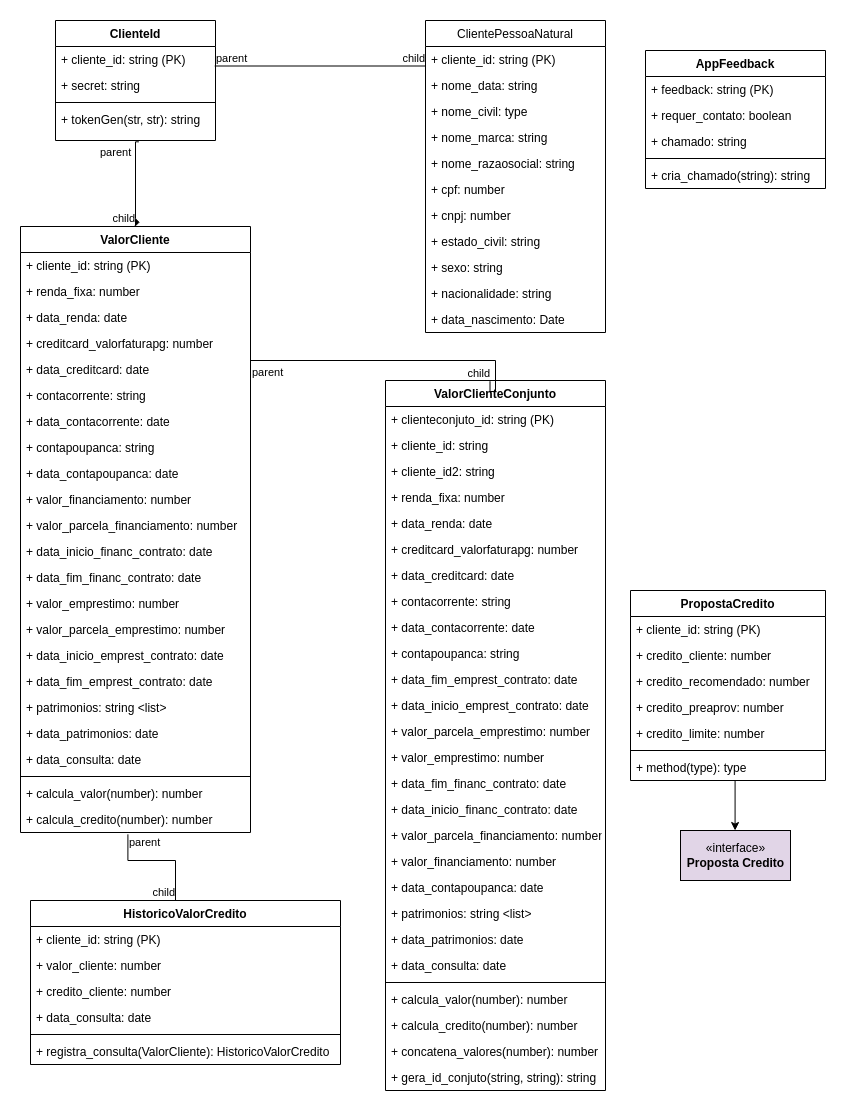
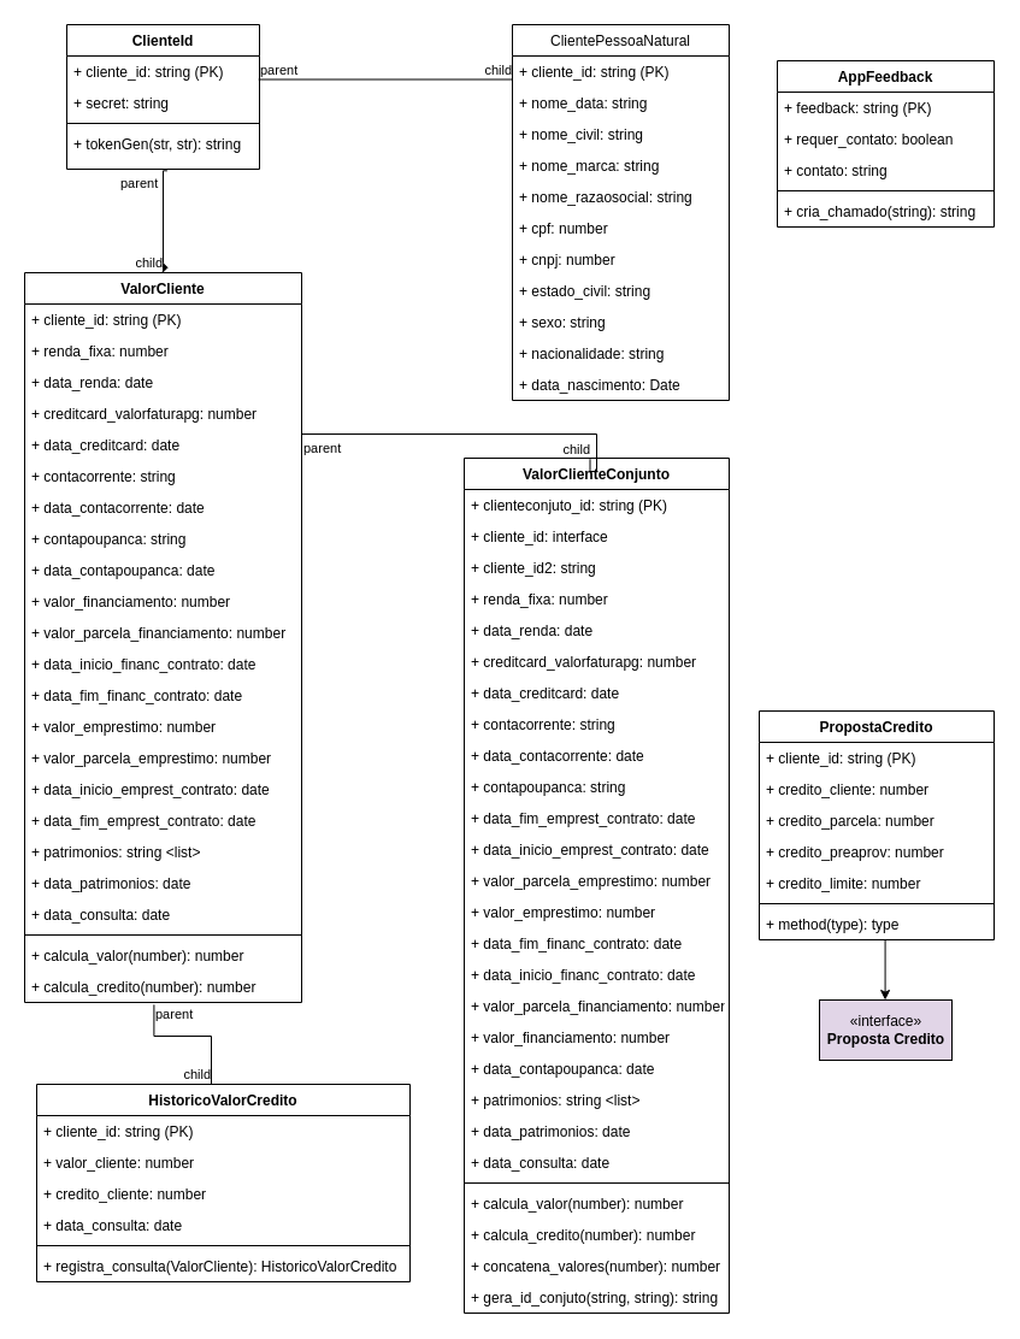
- <mxCell id="10" value="+ nome_civil: type" style="text;strokeColor=none;fillColor=none;align=left;verticalAlign=top;spacingLeft=4;spacingRight=4;overflow=hidden;rotatable=0;points=[[0,0.5],[1,0.5]];portConstraint=eastwest;" parent="7" vertex="1"><mxGeometry y="78" width="180" height="26" as="geometry" /></mxCell>
+ <mxCell id="10" value="+ nome_civil: string" style="text;strokeColor=none;fillColor=none;align=left;verticalAlign=top;spacingLeft=4;spacingRight=4;overflow=hidden;rotatable=0;points=[[0,0.5],[1,0.5]];portConstraint=eastwest;" parent="7" vertex="1"><mxGeometry y="78" width="180" height="26" as="geometry" /></mxCell>
- <mxCell id="49" value="+ chamado: string" style="text;strokeColor=none;fillColor=none;align=left;verticalAlign=top;spacingLeft=4;spacingRight=4;overflow=hidden;rotatable=0;points=[[0,0.5],[1,0.5]];portConstraint=eastwest;" parent="46" vertex="1"><mxGeometry y="78" width="180" height="26" as="geometry" /></mxCell>
+ <mxCell id="49" value="+ contato: string" style="text;strokeColor=none;fillColor=none;align=left;verticalAlign=top;spacingLeft=4;spacingRight=4;overflow=hidden;rotatable=0;points=[[0,0.5],[1,0.5]];portConstraint=eastwest;" parent="46" vertex="1"><mxGeometry y="78" width="180" height="26" as="geometry" /></mxCell>
- <mxCell id="72" value="+ cliente_id: string" style="text;strokeColor=none;fillColor=none;align=left;verticalAlign=top;spacingLeft=4;spacingRight=4;overflow=hidden;rotatable=0;points=[[0,0.5],[1,0.5]];portConstraint=eastwest;" vertex="1" parent="70"><mxGeometry y="52" width="220" height="26" as="geometry" /></mxCell>
+ <mxCell id="72" value="+ cliente_id: interface" style="text;strokeColor=none;fillColor=none;align=left;verticalAlign=top;spacingLeft=4;spacingRight=4;overflow=hidden;rotatable=0;points=[[0,0.5],[1,0.5]];portConstraint=eastwest;" vertex="1" parent="70"><mxGeometry y="52" width="220" height="26" as="geometry" /></mxCell>
- <mxCell id="62" value="+ credito_recomendado: number" style="text;strokeColor=none;fillColor=none;align=left;verticalAlign=top;spacingLeft=4;spacingRight=4;overflow=hidden;rotatable=0;points=[[0,0.5],[1,0.5]];portConstraint=eastwest;" parent="59" vertex="1"><mxGeometry y="78" width="195" height="26" as="geometry" /></mxCell>
+ <mxCell id="62" value="+ credito_parcela: number" style="text;strokeColor=none;fillColor=none;align=left;verticalAlign=top;spacingLeft=4;spacingRight=4;overflow=hidden;rotatable=0;points=[[0,0.5],[1,0.5]];portConstraint=eastwest;" parent="59" vertex="1"><mxGeometry y="78" width="195" height="26" as="geometry" /></mxCell>
